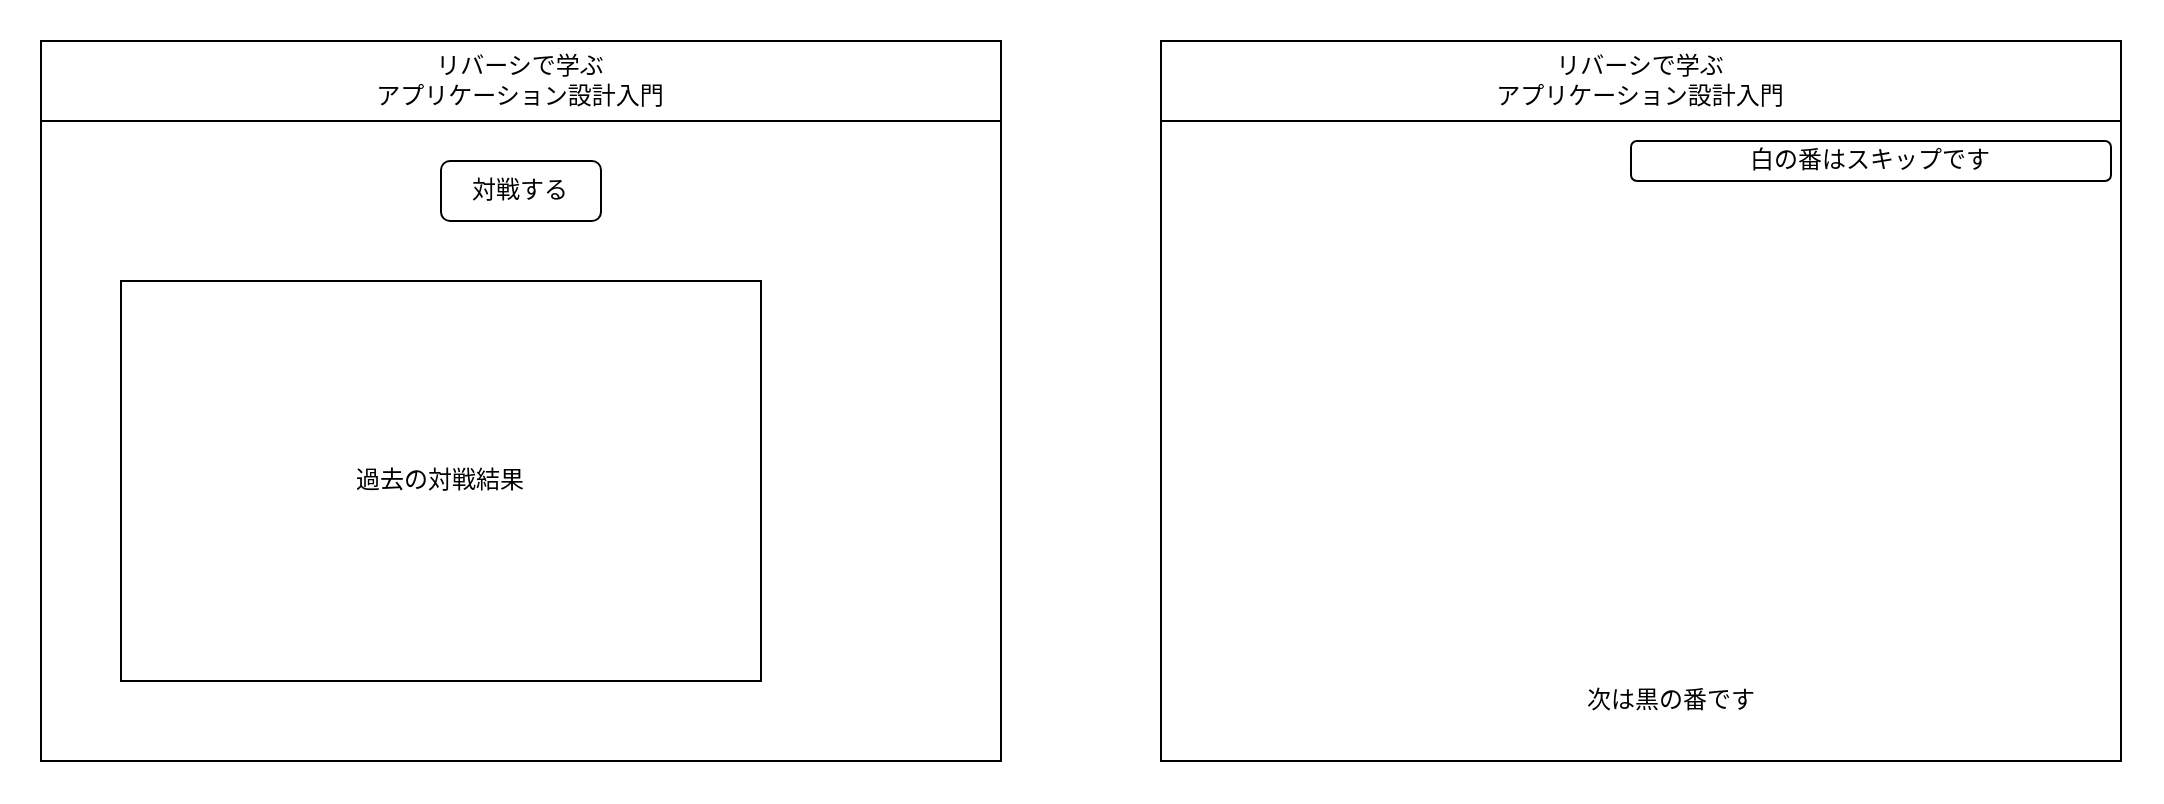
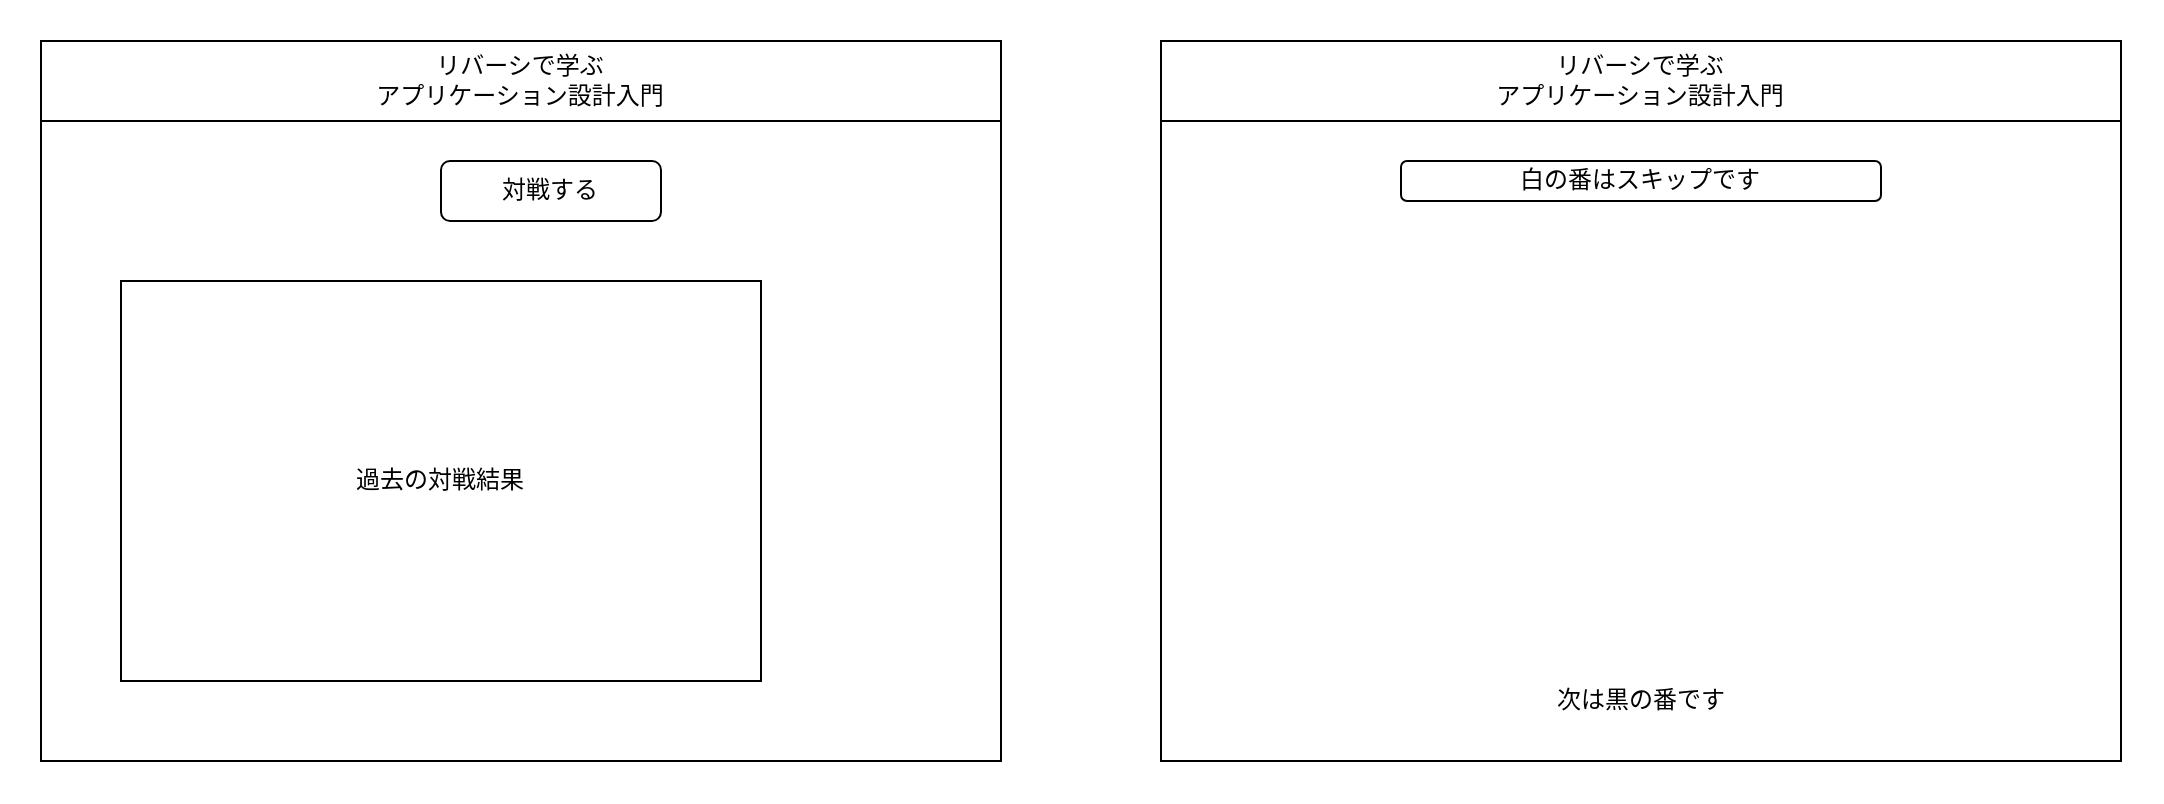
- <mxCell id="8" value="白の番はスキップです" style="rounded=1;whiteSpace=wrap;html=1;fillColor=none;" parent="1" vertex="1"><mxGeometry x="815" y="70" width="240" height="20" as="geometry" /></mxCell>
+ <mxCell id="8" value="白の番はスキップです" style="rounded=1;whiteSpace=wrap;html=1;fillColor=none;" parent="1" vertex="1"><mxGeometry x="700" y="80" width="240" height="20" as="geometry" /></mxCell>
- <mxCell id="4" value="対戦する" style="rounded=1;whiteSpace=wrap;html=1;fillColor=none;" parent="1" vertex="1"><mxGeometry x="220" y="80" width="80" height="30" as="geometry" /></mxCell>
+ <mxCell id="4" value="対戦する" style="rounded=1;whiteSpace=wrap;html=1;fillColor=none;" parent="1" vertex="1"><mxGeometry x="220" y="80" width="110" height="30" as="geometry" /></mxCell>
- <mxCell id="9" value="次は黒の番です" style="text;html=1;align=center;verticalAlign=middle;resizable=0;points=[];autosize=1;strokeColor=none;fillColor=none;" parent="1" vertex="1"><mxGeometry x="785" y="340" width="100" height="20" as="geometry" /></mxCell>
+ <mxCell id="9" value="次は黒の番です" style="text;html=1;align=center;verticalAlign=middle;resizable=0;points=[];autosize=1;strokeColor=none;fillColor=none;" parent="1" vertex="1"><mxGeometry x="770" y="340" width="100" height="20" as="geometry" /></mxCell>
